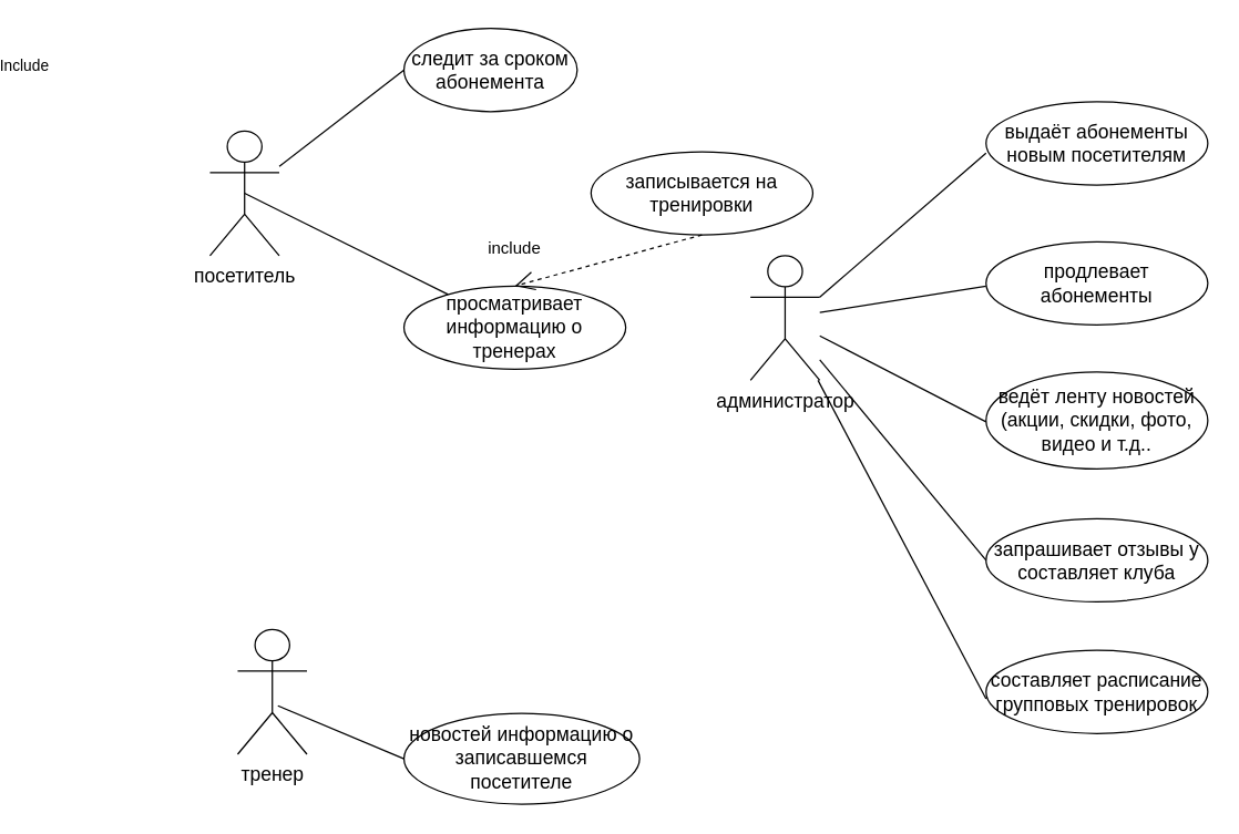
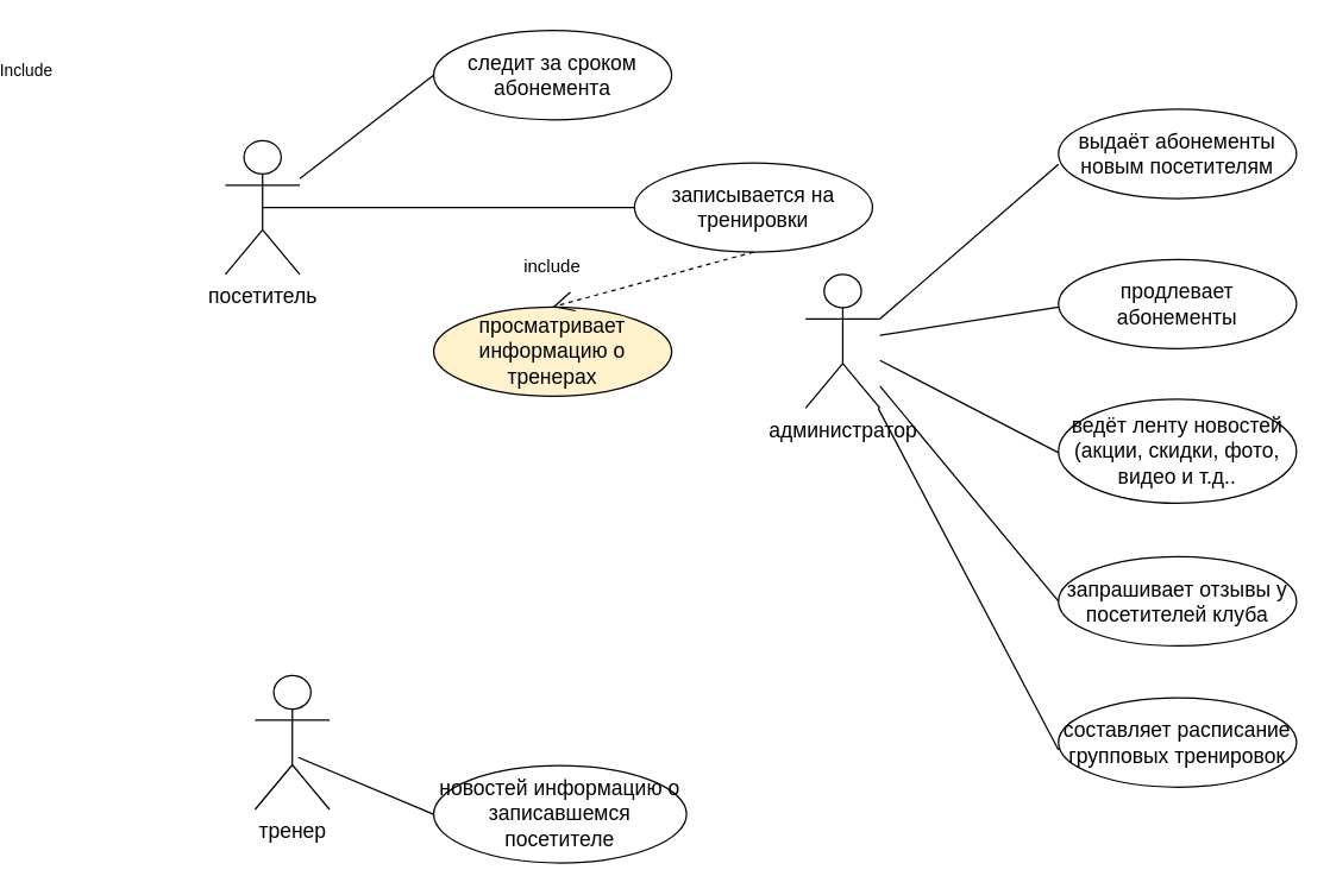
- <mxCell id="7" value="&lt;font style=&quot;font-size: 14px&quot;&gt;следит за сроком абонемента&lt;br&gt;&lt;/font&gt;" style="ellipse;whiteSpace=wrap;html=1;" parent="1" vertex="1"><mxGeometry x="160" y="20" width="125" height="60" as="geometry" /></mxCell>
+ <mxCell id="7" value="&lt;font style=&quot;font-size: 14px&quot;&gt;следит за сроком абонемента&lt;br&gt;&lt;/font&gt;" style="ellipse;whiteSpace=wrap;html=1;" parent="1" vertex="1"><mxGeometry x="160" y="20" width="160" height="60" as="geometry" /></mxCell>
- <mxCell id="11" value="" style="endArrow=none;html=1;exitX=0.5;exitY=0.5;exitDx=0;exitDy=0;exitPerimeter=0;" parent="1" target="9" edge="1" source="2"><mxGeometry width="50" height="50" relative="1" as="geometry"><mxPoint x="60" y="139" as="sourcePoint" /><mxPoint x="180" y="60" as="targetPoint" /></mxGeometry></mxCell>
+ <mxCell id="11" value="" style="endArrow=none;html=1;entryX=0;entryY=0.5;entryDx=0;entryDy=0;exitX=0.5;exitY=0.5;exitDx=0;exitDy=0;exitPerimeter=0;" parent="1" target="10" edge="1" source="2"><mxGeometry width="50" height="50" relative="1" as="geometry"><mxPoint x="60" y="139" as="sourcePoint" /><mxPoint x="180" y="60" as="targetPoint" /></mxGeometry></mxCell>
- <mxCell id="9" value="&lt;span style=&quot;font-size: 14px&quot;&gt;просматривает информацию о тренерах&lt;/span&gt;" style="ellipse;whiteSpace=wrap;html=1;" parent="1" vertex="1"><mxGeometry x="160" y="206" width="160" height="60" as="geometry" /></mxCell>
+ <mxCell id="9" value="&lt;span style=&quot;font-size: 14px&quot;&gt;просматривает информацию о тренерах&lt;/span&gt;" style="ellipse;whiteSpace=wrap;html=1;fillColor=#fff2cc;" parent="1" vertex="1"><mxGeometry x="160" y="206" width="160" height="60" as="geometry" /></mxCell>
- <mxCell id="14" value="&lt;span style=&quot;font-size: 14px&quot;&gt;запрашивает отзывы у составляет клуба&lt;/span&gt;" style="ellipse;whiteSpace=wrap;html=1;" parent="1" vertex="1"><mxGeometry x="580" y="374" width="160" height="60" as="geometry" /></mxCell>
+ <mxCell id="14" value="&lt;span style=&quot;font-size: 14px&quot;&gt;запрашивает отзывы у посетителей клуба&lt;/span&gt;" style="ellipse;whiteSpace=wrap;html=1;" parent="1" vertex="1"><mxGeometry x="580" y="374" width="160" height="60" as="geometry" /></mxCell>
